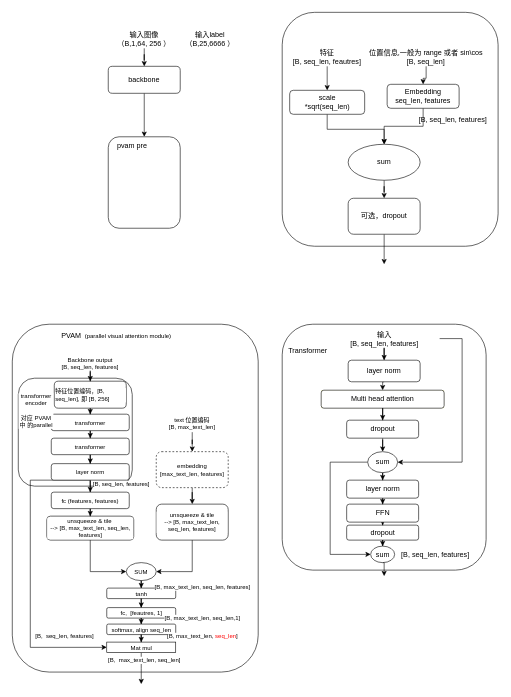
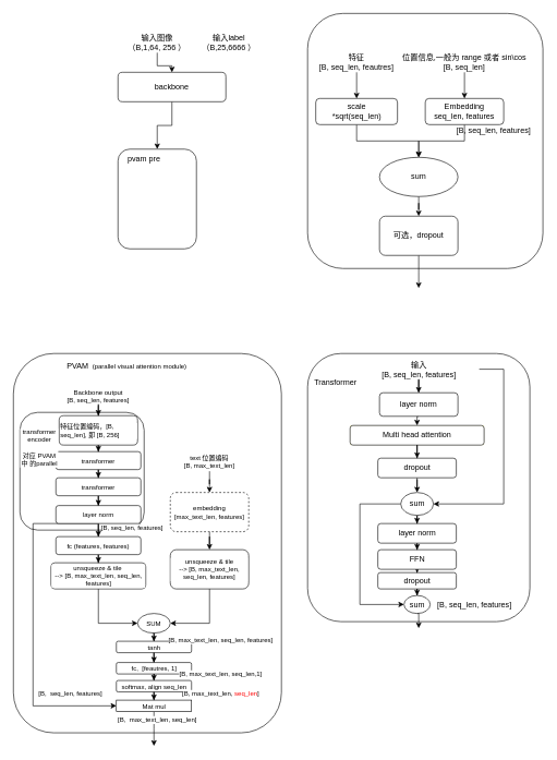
- <mxCell id="9" value="backbone" style="rounded=1;whiteSpace=wrap;html=1;fontColor=default;fillColor=default;strokeColor=default;" vertex="1" parent="1"><mxGeometry x="180" y="110" width="120" height="45" as="geometry" /></mxCell>
+ <mxCell id="9" value="backbone" style="rounded=1;whiteSpace=wrap;html=1;fontColor=default;fillColor=default;strokeColor=default;" vertex="1" parent="1"><mxGeometry x="180" y="110" width="165" height="45" as="geometry" /></mxCell>
- <mxCell id="20" value="Embedding&lt;br&gt;seq_len, features" style="rounded=1;whiteSpace=wrap;html=1;fontColor=default;strokeColor=default;fillColor=default;" vertex="1" parent="1"><mxGeometry x="645" y="140" width="120" height="40" as="geometry" /></mxCell>
+ <mxCell id="20" value="Embedding&lt;br&gt;seq_len, features" style="rounded=1;whiteSpace=wrap;html=1;fontColor=default;strokeColor=default;fillColor=default;" vertex="1" parent="1"><mxGeometry x="650" y="150" width="120" height="40" as="geometry" /></mxCell>
